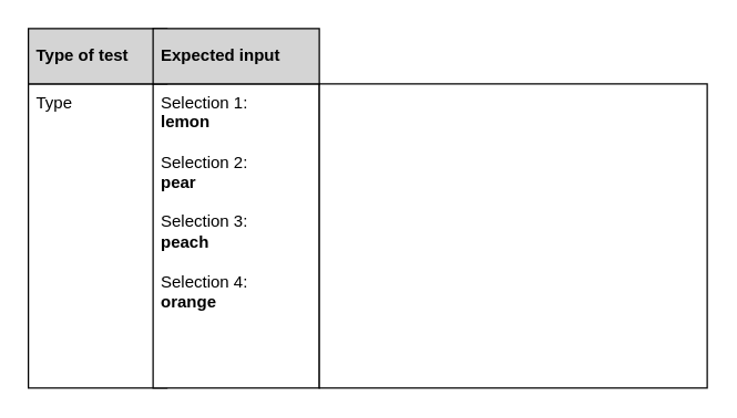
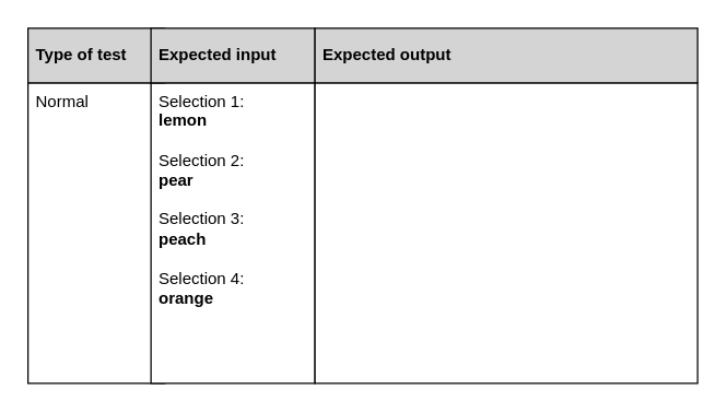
+ <mxCell id="7" value="&lt;div&gt;Expected output&lt;/div&gt;" style="rounded=0;whiteSpace=wrap;html=1;align=left;verticalAlign=middle;spacing=2;spacingLeft=4;spacingRight=4;strokeColor=default;fillColor=#d4d4d4;fontStyle=1" parent="1" vertex="1"><mxGeometry x="230" y="20" width="280" height="40" as="geometry" /></mxCell>
- <mxCell id="2" value="Type" style="rounded=0;whiteSpace=wrap;html=1;align=left;verticalAlign=top;spacing=2;spacingLeft=4;spacingRight=4;strokeColor=default;" parent="1" vertex="1"><mxGeometry x="20" y="60" width="100" height="220" as="geometry" /></mxCell>
+ <mxCell id="2" value="Normal" style="rounded=0;whiteSpace=wrap;html=1;align=left;verticalAlign=top;spacing=2;spacingLeft=4;spacingRight=4;strokeColor=default;" parent="1" vertex="1"><mxGeometry x="20" y="60" width="100" height="220" as="geometry" /></mxCell>
